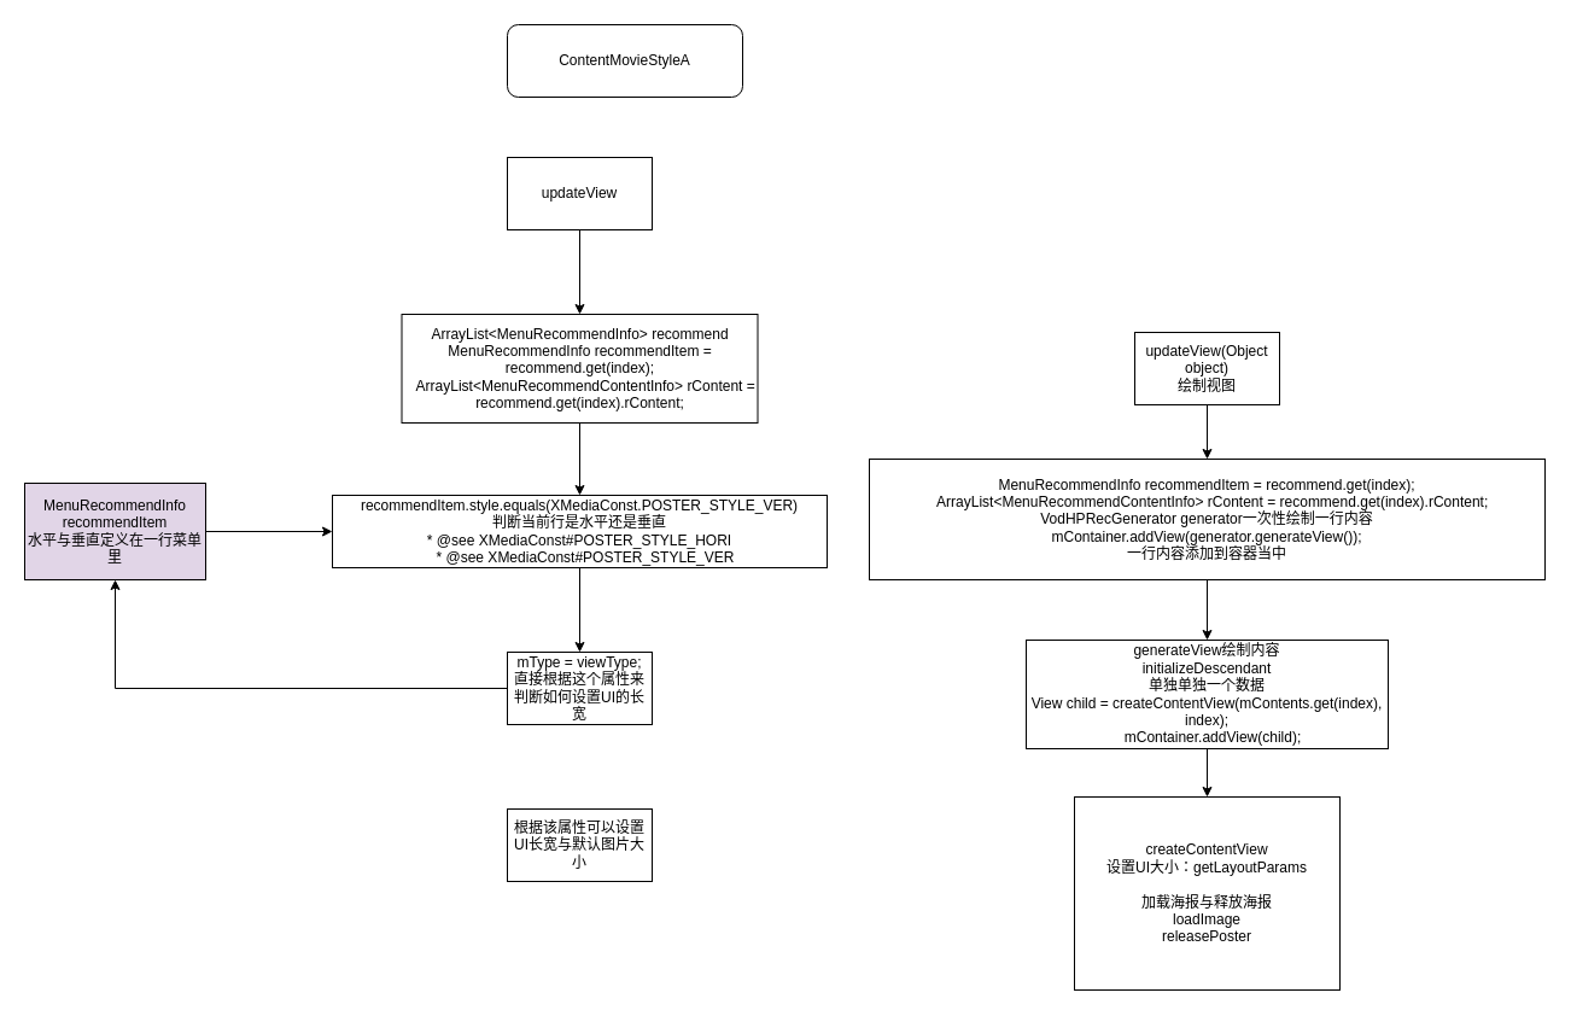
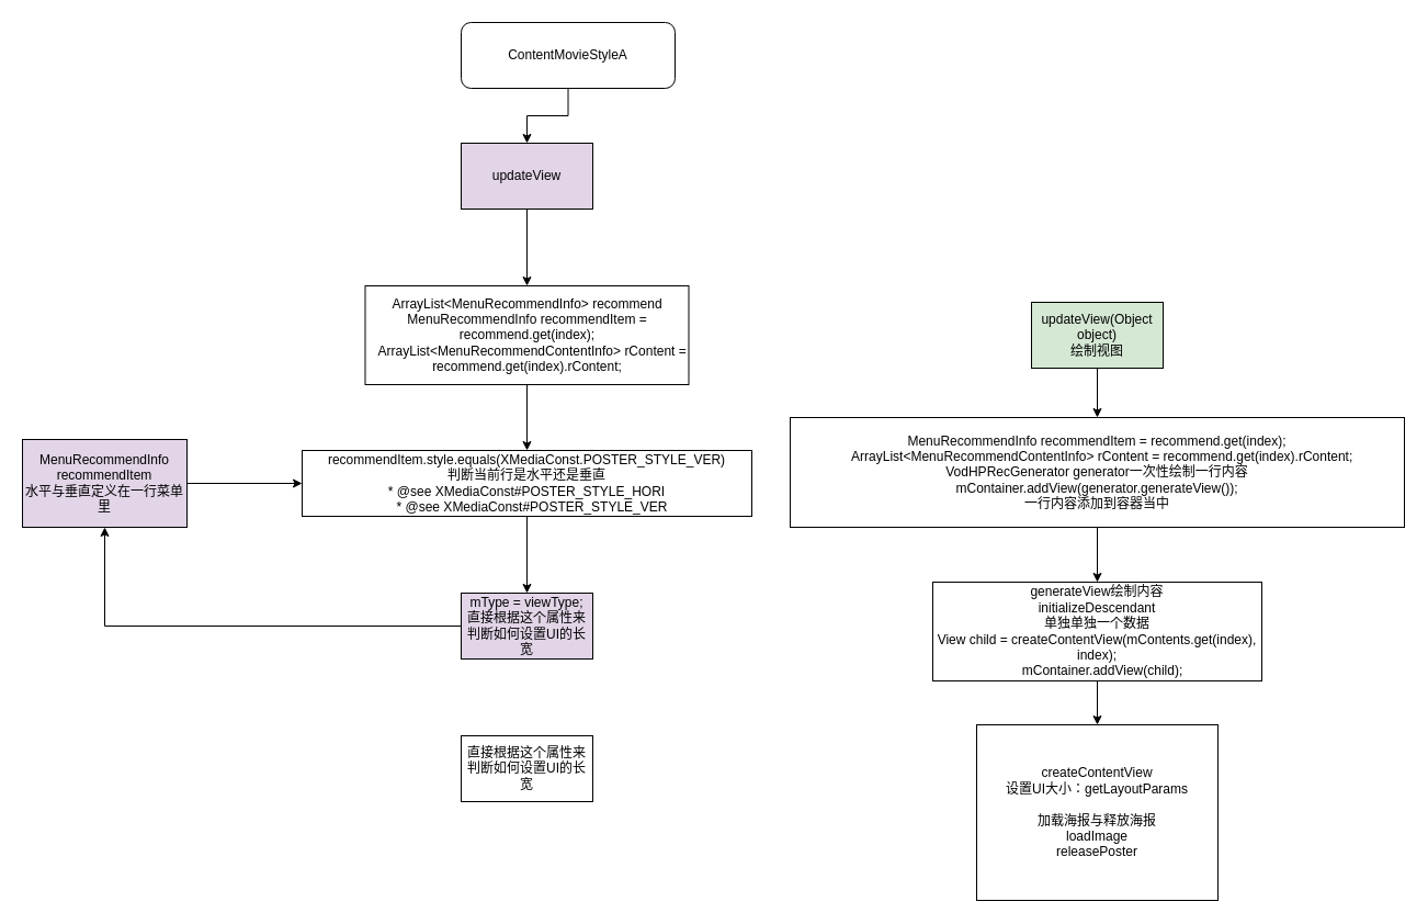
+ <mxCell id="2" value="" style="edgeStyle=orthogonalEdgeStyle;rounded=0;orthogonalLoop=1;jettySize=auto;html=1;" parent="1" source="3" target="5" edge="1"><mxGeometry relative="1" as="geometry" /></mxCell>
- <mxCell id="5" value="updateView" style="rounded=0;whiteSpace=wrap;html=1;" parent="1" vertex="1"><mxGeometry x="420" y="130" width="120" height="60" as="geometry" /></mxCell>
+ <mxCell id="5" value="updateView" style="rounded=0;whiteSpace=wrap;html=1;fillColor=#e1d5e7;" parent="1" vertex="1"><mxGeometry x="420" y="130" width="120" height="60" as="geometry" /></mxCell>
- <mxCell id="16" value="updateView(Object object)&lt;br&gt;绘制视图" style="rounded=0;whiteSpace=wrap;html=1;" vertex="1" parent="1"><mxGeometry x="940" y="275" width="120" height="60" as="geometry" /></mxCell>
+ <mxCell id="16" value="updateView(Object object)&lt;br&gt;绘制视图" style="rounded=0;whiteSpace=wrap;html=1;fillColor=#d5e8d4;" vertex="1" parent="1"><mxGeometry x="940" y="275" width="120" height="60" as="geometry" /></mxCell>
- <mxCell id="11" value="mType = viewType;&lt;br&gt;直接根据这个属性来判断如何设置UI的长宽" style="rounded=0;whiteSpace=wrap;html=1;" parent="1" vertex="1"><mxGeometry x="420" y="540" width="120" height="60" as="geometry" /></mxCell>
+ <mxCell id="11" value="mType = viewType;&lt;br&gt;直接根据这个属性来判断如何设置UI的长宽" style="rounded=0;whiteSpace=wrap;html=1;fillColor=#e1d5e7;" parent="1" vertex="1"><mxGeometry x="420" y="540" width="120" height="60" as="geometry" /></mxCell>
- <mxCell id="12" value="根据该属性可以设置UI长宽与默认图片大小" style="rounded=0;whiteSpace=wrap;html=1;" parent="1" vertex="1"><mxGeometry x="420" y="670" width="120" height="60" as="geometry" /></mxCell>
+ <mxCell id="12" value="直接根据这个属性来判断如何设置UI的长宽" style="rounded=0;whiteSpace=wrap;html=1;" parent="1" vertex="1"><mxGeometry x="420" y="670" width="120" height="60" as="geometry" /></mxCell>
